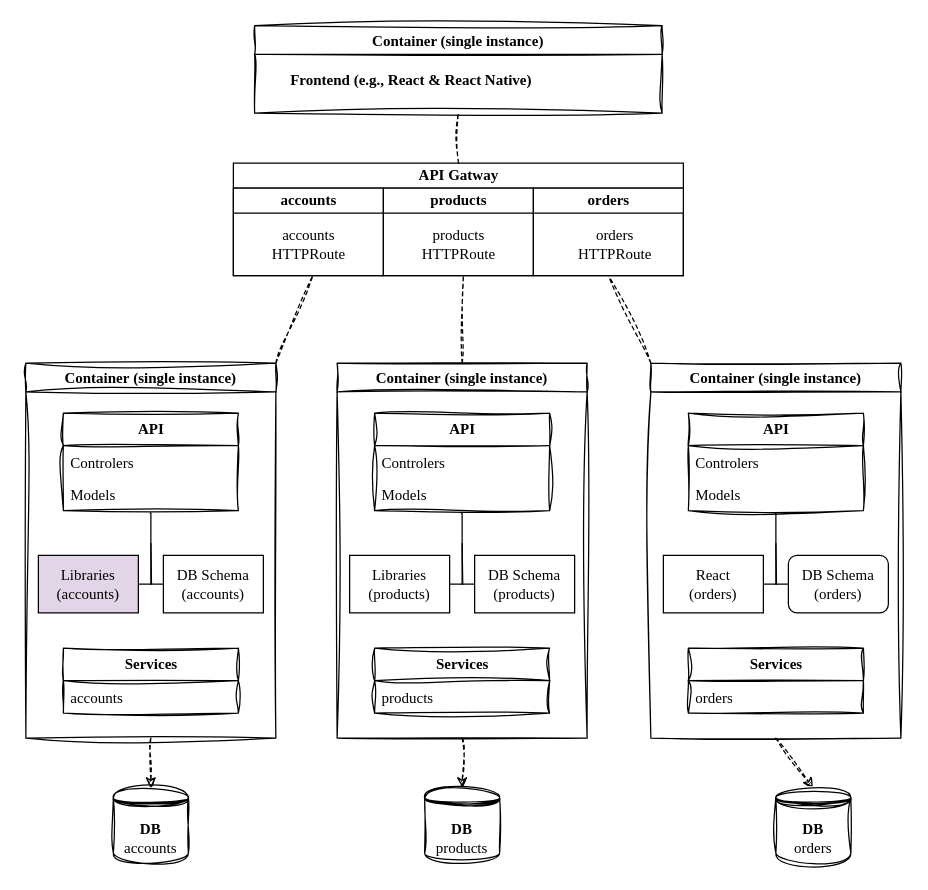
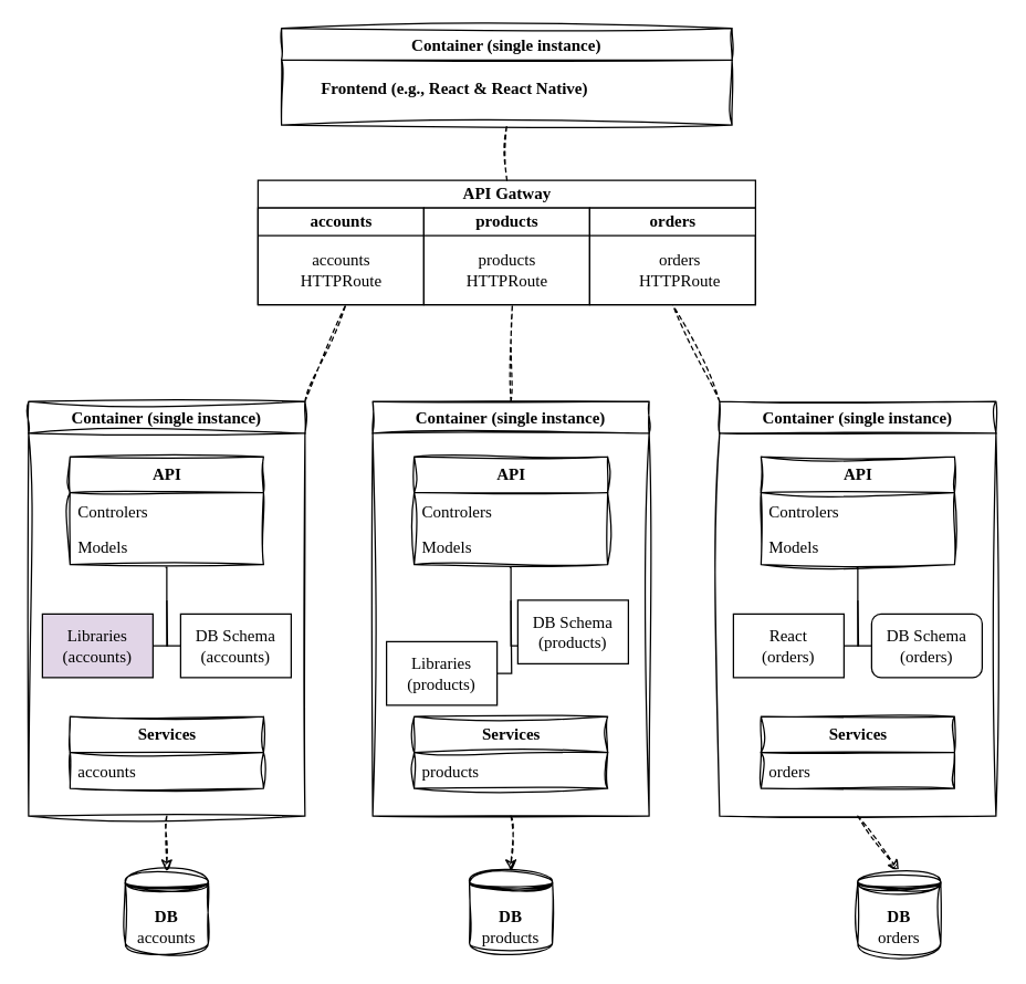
- <mxCell id="22" value="&lt;font data-font-src=&quot;https://fonts.googleapis.com/css?family=Architects+Daughter&quot; face=&quot;Architects Daughter&quot;&gt;Libraries&lt;br&gt;(products)&lt;/font&gt;&lt;font face=&quot;Architects Daughter&quot;&gt;&lt;br&gt;&lt;/font&gt;" style="whiteSpace=wrap;html=1;align=center;verticalAlign=middle;treeFolding=1;treeMoving=1;" parent="14" vertex="1"><mxGeometry x="10" y="153.8" width="80" height="46" as="geometry" /></mxCell>
+ <mxCell id="22" value="&lt;font data-font-src=&quot;https://fonts.googleapis.com/css?family=Architects+Daughter&quot; face=&quot;Architects Daughter&quot;&gt;Libraries&lt;br&gt;(products)&lt;/font&gt;&lt;font face=&quot;Architects Daughter&quot;&gt;&lt;br&gt;&lt;/font&gt;" style="whiteSpace=wrap;html=1;align=center;verticalAlign=middle;treeFolding=1;treeMoving=1;" parent="14" vertex="1"><mxGeometry x="10" y="173.8" width="80" height="46" as="geometry" /></mxCell>
- <mxCell id="23" value="&lt;font data-font-src=&quot;https://fonts.googleapis.com/css?family=Architects+Daughter&quot; face=&quot;Architects Daughter&quot;&gt;DB Schema&lt;br&gt;(products)&lt;br&gt;&lt;/font&gt;" style="whiteSpace=wrap;html=1;align=center;verticalAlign=middle;treeFolding=1;treeMoving=1;" parent="14" vertex="1"><mxGeometry x="110" y="153.8" width="80" height="46" as="geometry" /></mxCell>
+ <mxCell id="23" value="&lt;font data-font-src=&quot;https://fonts.googleapis.com/css?family=Architects+Daughter&quot; face=&quot;Architects Daughter&quot;&gt;DB Schema&lt;br&gt;(products)&lt;br&gt;&lt;/font&gt;" style="whiteSpace=wrap;html=1;align=center;verticalAlign=middle;treeFolding=1;treeMoving=1;" parent="14" vertex="1"><mxGeometry x="105" y="143.8" width="80" height="46" as="geometry" /></mxCell>
